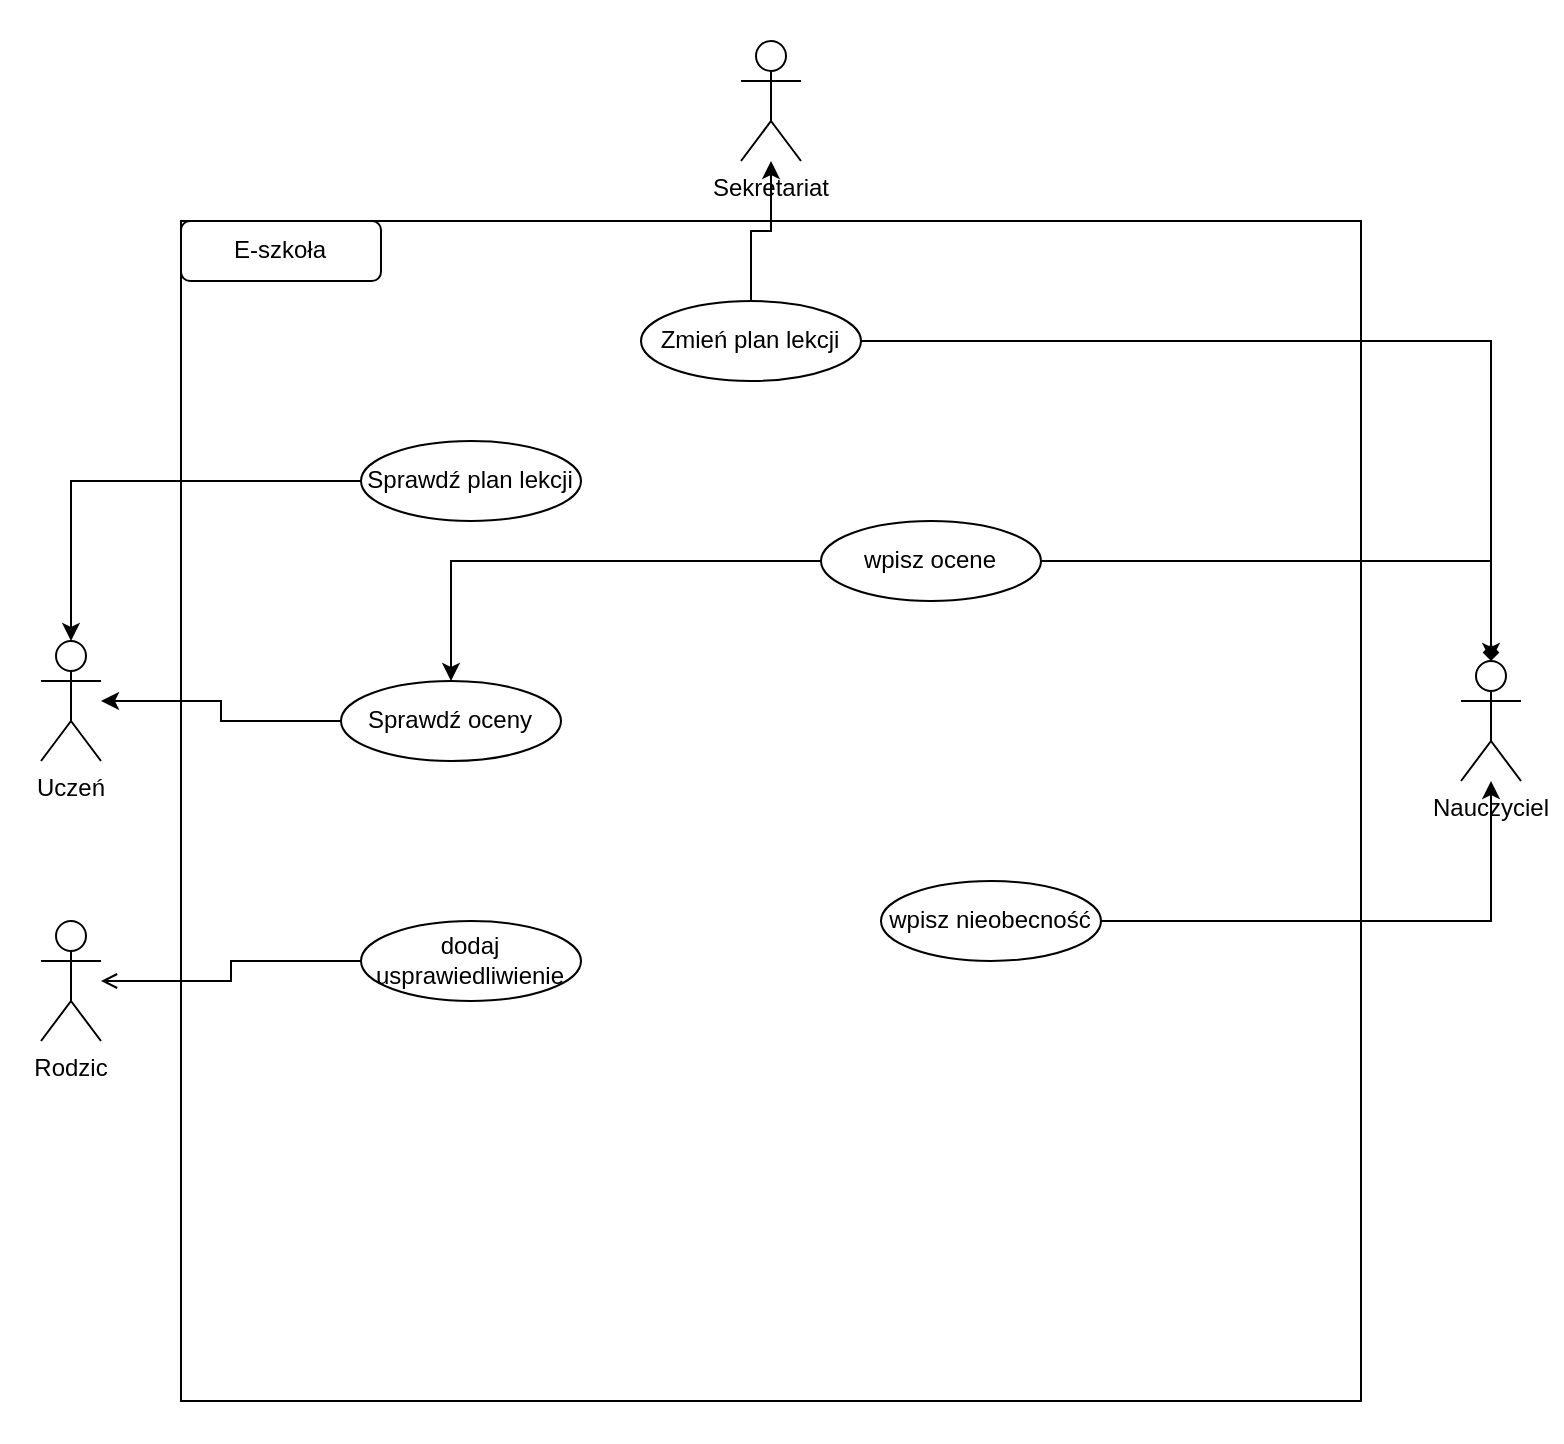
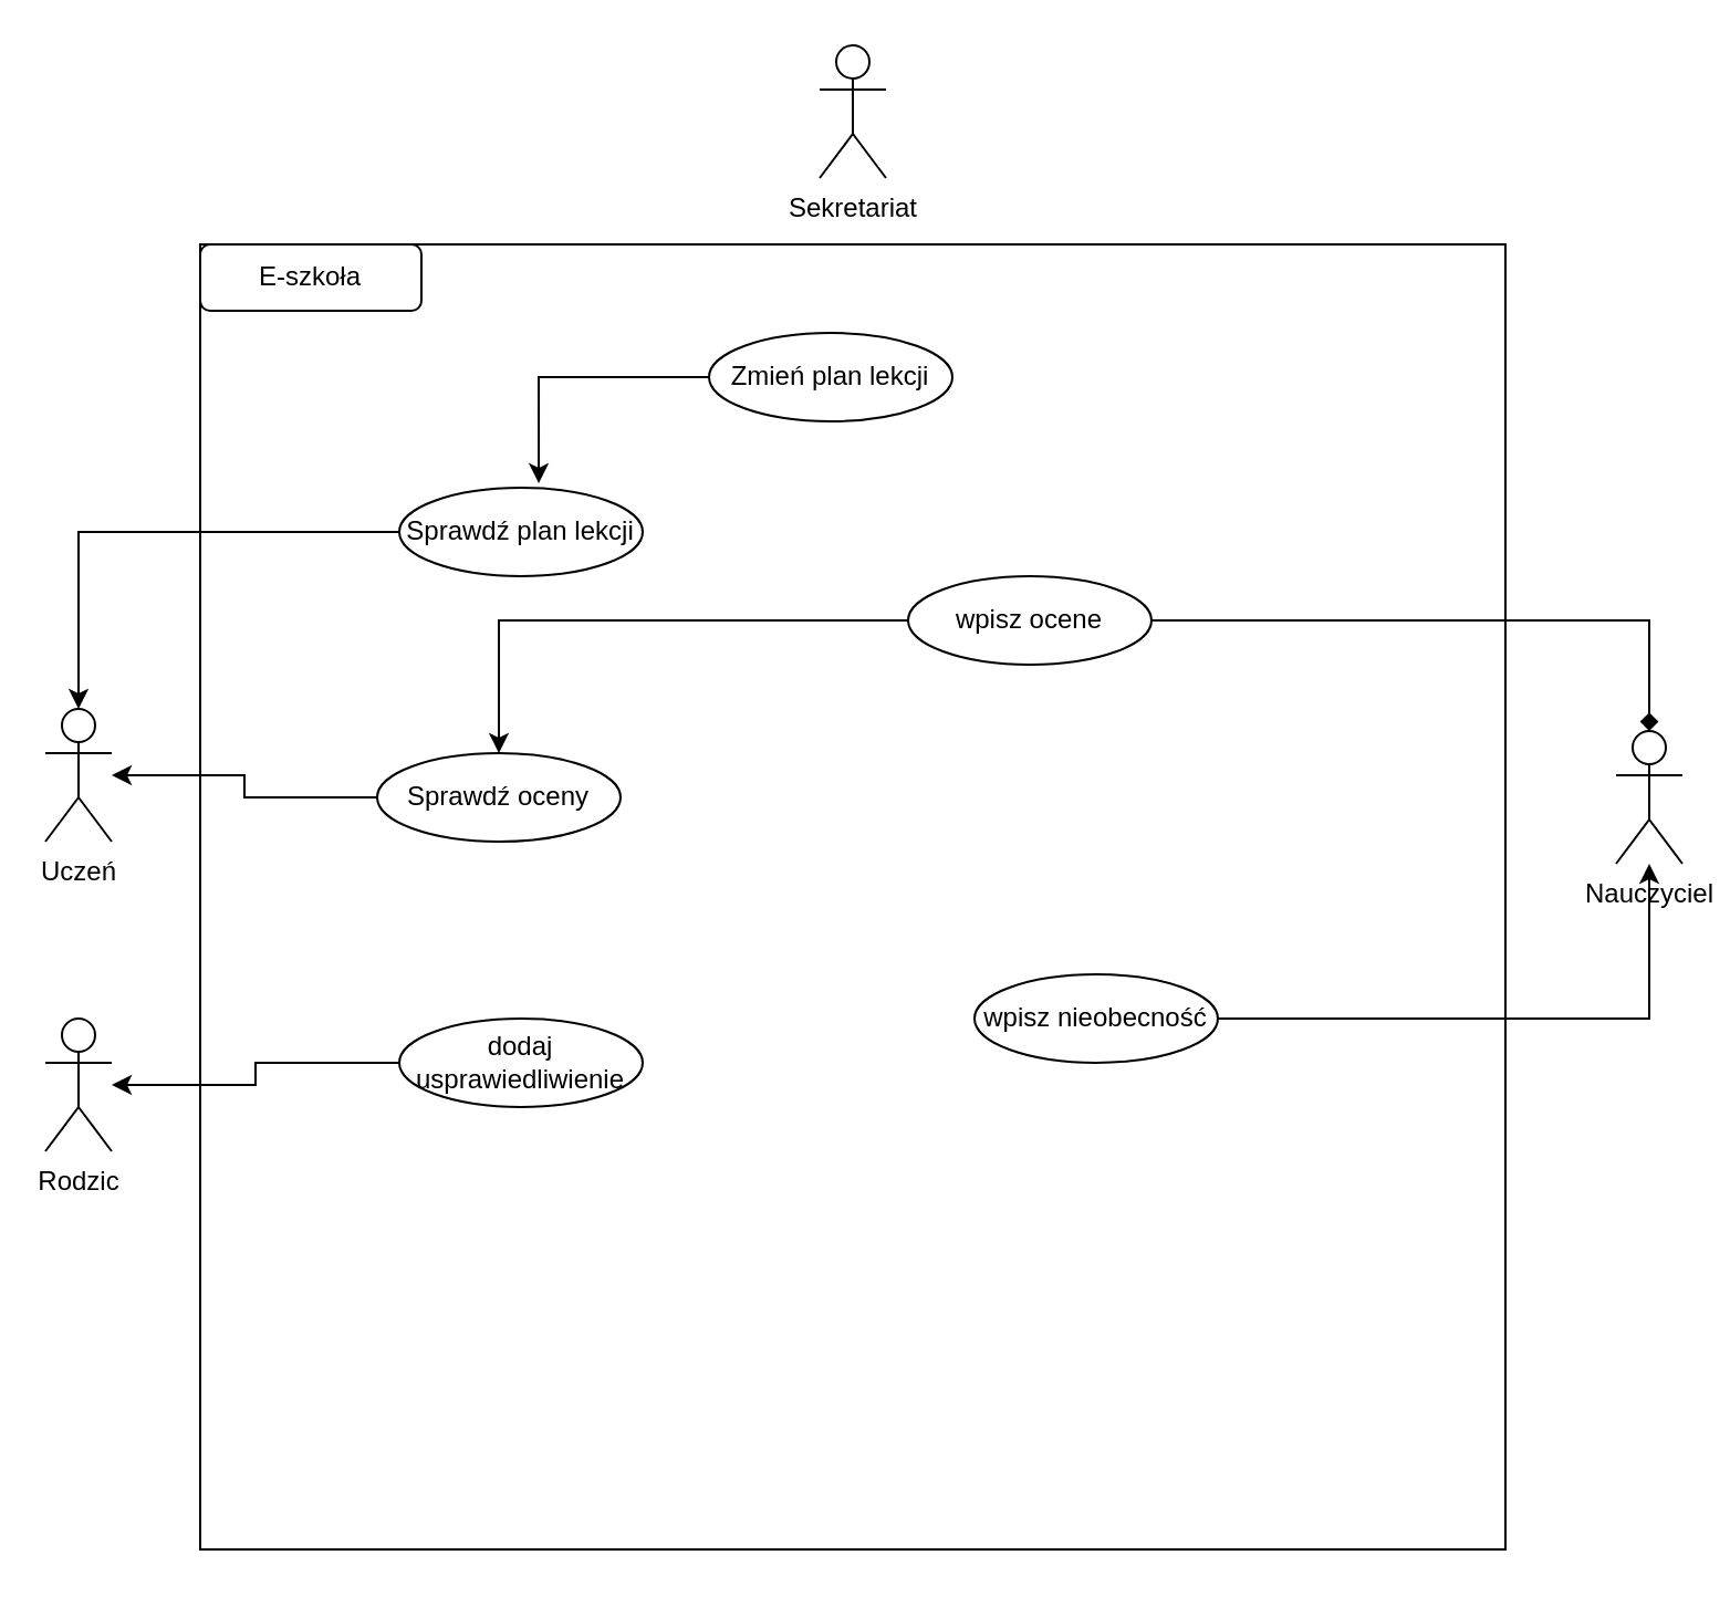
- <mxCell id="8" style="edgeStyle=orthogonalEdgeStyle;rounded=0;orthogonalLoop=1;jettySize=auto;html=1;" edge="1" parent="1" source="9" target="6"><mxGeometry relative="1" as="geometry" /></mxCell>
- <mxCell id="19" style="edgeStyle=orthogonalEdgeStyle;rounded=0;orthogonalLoop=1;jettySize=auto;html=1;" edge="1" parent="1" source="9" target="7"><mxGeometry relative="1" as="geometry" /></mxCell>
+ <mxCell id="19" style="edgeStyle=orthogonalEdgeStyle;rounded=0;orthogonalLoop=1;jettySize=auto;html=1;entryX=0.573;entryY=-0.05;entryDx=0;entryDy=0;entryPerimeter=0;" edge="1" parent="1" source="9" target="11"><mxGeometry relative="1" as="geometry" /></mxCell>
- <mxCell id="14" style="edgeStyle=orthogonalEdgeStyle;rounded=0;orthogonalLoop=1;jettySize=auto;html=1;endArrow=open;" edge="1" parent="1" source="15" target="5"><mxGeometry relative="1" as="geometry" /></mxCell>
+ <mxCell id="14" style="edgeStyle=orthogonalEdgeStyle;rounded=0;orthogonalLoop=1;jettySize=auto;html=1;" edge="1" parent="1" source="15" target="5"><mxGeometry relative="1" as="geometry" /></mxCell>
